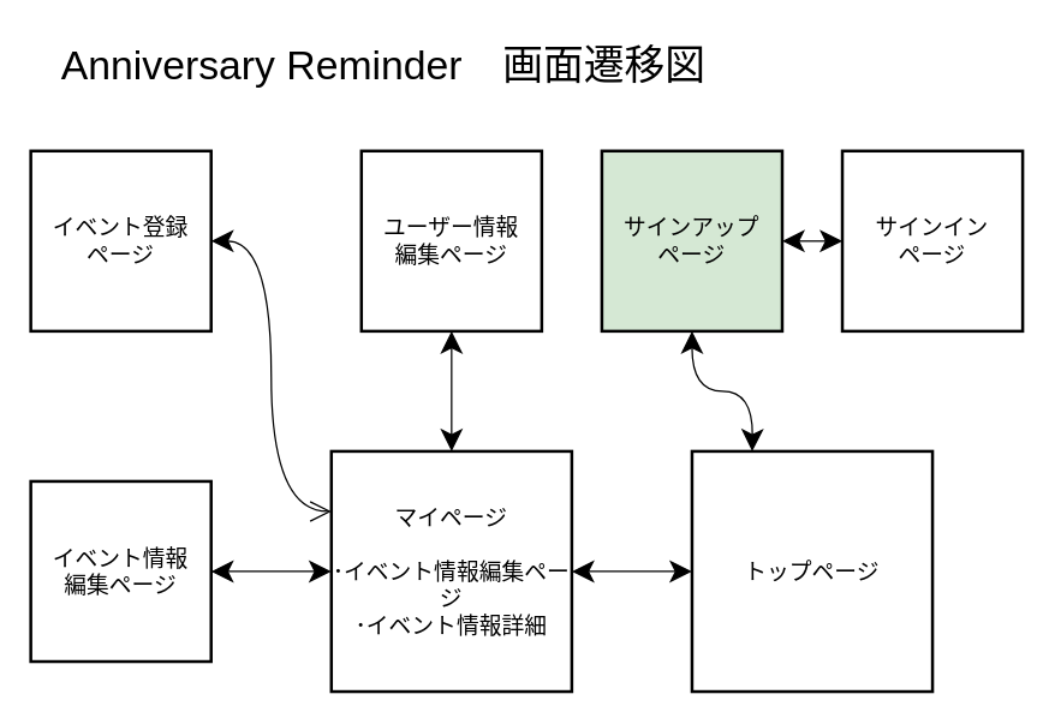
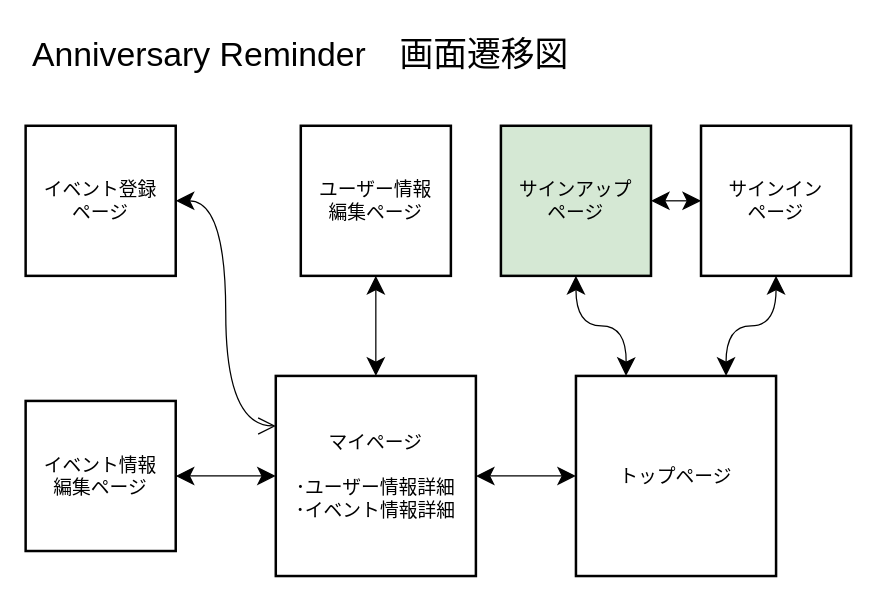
- <mxCell id="16" value="Anniversary Reminder　画面遷移図" style="text;strokeColor=none;fillColor=none;spacingLeft=4;spacingRight=4;overflow=hidden;rotatable=0;points=[[0,0.5],[1,0.5]];portConstraint=eastwest;fontSize=27;align=center;strokeWidth=2;" vertex="1" parent="1"><mxGeometry x="35" y="20" width="440" height="40" as="geometry" /></mxCell>
+ <mxCell id="16" value="Anniversary Reminder　画面遷移図" style="text;strokeColor=none;fillColor=none;spacingLeft=4;spacingRight=4;overflow=hidden;rotatable=0;points=[[0,0.5],[1,0.5]];portConstraint=eastwest;fontSize=27;align=center;strokeWidth=2;" vertex="1" parent="1"><mxGeometry x="20" y="20" width="440" height="40" as="geometry" /></mxCell>
+ <mxCell id="6" style="edgeStyle=orthogonalEdgeStyle;rounded=0;jumpSize=6;orthogonalLoop=1;jettySize=auto;html=1;exitX=0.5;exitY=1;exitDx=0;exitDy=0;entryX=0.75;entryY=0;entryDx=0;entryDy=0;endSize=12;startArrow=classic;startFill=1;startSize=12;fontSize=15;curved=1;" edge="1" parent="1" source="7" target="2"><mxGeometry relative="1" as="geometry" /></mxCell>
- <mxCell id="15" value="マイページ&lt;br style=&quot;font-size: 15px;&quot;&gt;&lt;br style=&quot;font-size: 15px;&quot;&gt;･イベント情報編集ページ&lt;br style=&quot;font-size: 15px;&quot;&gt;･イベント情報詳細" style="whiteSpace=wrap;html=1;align=center;strokeWidth=2;fontSize=15;" vertex="1" parent="1"><mxGeometry x="220" y="300" width="160" height="160" as="geometry" /></mxCell>
+ <mxCell id="15" value="マイページ&lt;br style=&quot;font-size: 15px;&quot;&gt;&lt;br style=&quot;font-size: 15px;&quot;&gt;･ユーザー情報詳細&lt;br style=&quot;font-size: 15px;&quot;&gt;･イベント情報詳細" style="whiteSpace=wrap;html=1;align=center;strokeWidth=2;fontSize=15;" vertex="1" parent="1"><mxGeometry x="220" y="300" width="160" height="160" as="geometry" /></mxCell>
